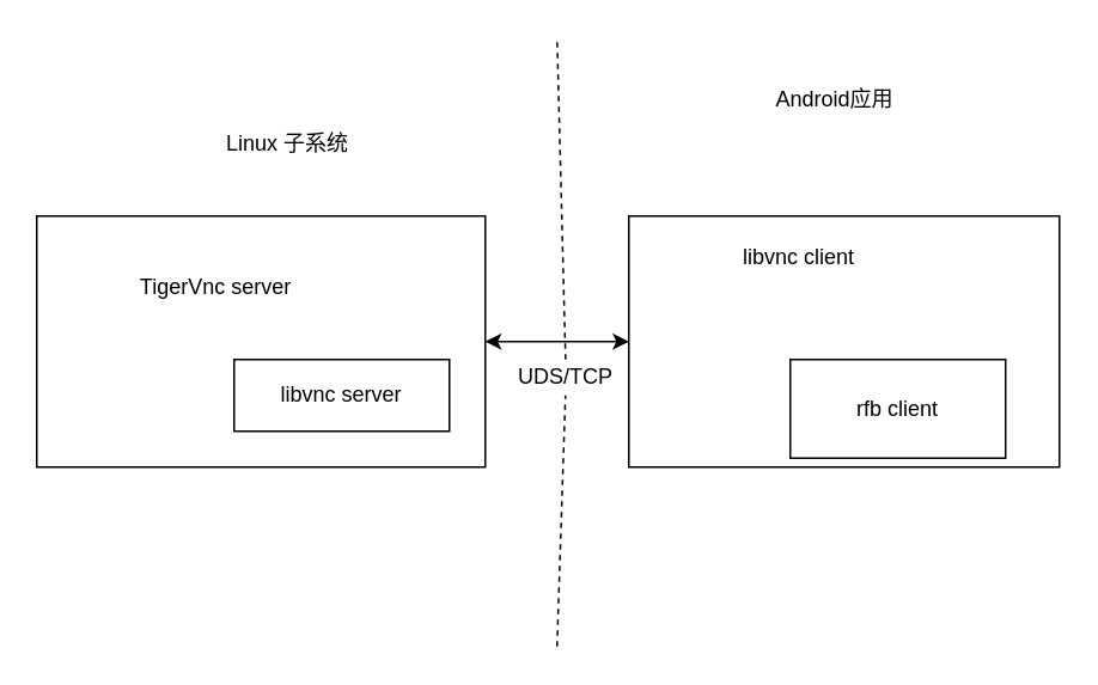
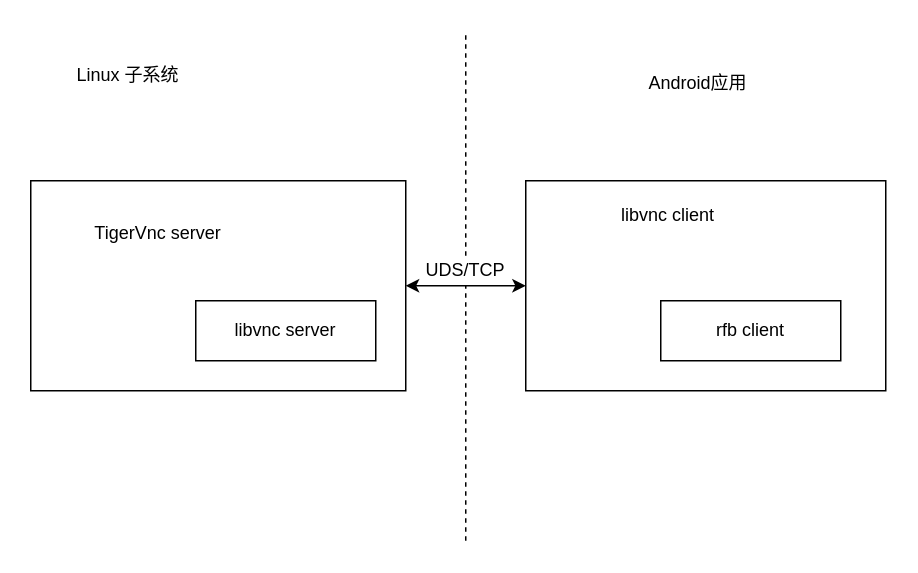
- <mxCell id="10" value="Linux 子系统" style="text;html=1;strokeColor=none;fillColor=none;align=center;verticalAlign=middle;whiteSpace=wrap;rounded=0;" vertex="1" parent="1"><mxGeometry x="110" y="70" width="100" height="20" as="geometry" /></mxCell>
+ <mxCell id="10" value="Linux 子系统" style="text;html=1;strokeColor=none;fillColor=none;align=center;verticalAlign=middle;whiteSpace=wrap;rounded=0;" vertex="1" parent="1"><mxGeometry x="35" y="40" width="100" height="20" as="geometry" /></mxCell>
- <mxCell id="5" value="TigerVnc server" style="text;html=1;strokeColor=none;fillColor=none;align=center;verticalAlign=middle;whiteSpace=wrap;rounded=0;" vertex="1" parent="1"><mxGeometry x="75" y="145" width="90" height="30" as="geometry" /></mxCell>
+ <mxCell id="5" value="TigerVnc server" style="text;html=1;strokeColor=none;fillColor=none;align=center;verticalAlign=middle;whiteSpace=wrap;rounded=0;" vertex="1" parent="1"><mxGeometry x="60" y="140" width="90" height="30" as="geometry" /></mxCell>
- <mxCell id="12" value="UDS/TCP" style="text;html=1;strokeColor=none;fillColor=none;align=center;verticalAlign=middle;whiteSpace=wrap;rounded=0;" vertex="1" parent="1"><mxGeometry x="295" y="200" width="40" height="20" as="geometry" /></mxCell>
+ <mxCell id="12" value="UDS/TCP" style="text;html=1;strokeColor=none;fillColor=none;align=center;verticalAlign=middle;whiteSpace=wrap;rounded=0;" vertex="1" parent="1"><mxGeometry x="290" y="170" width="40" height="20" as="geometry" /></mxCell>
- <mxCell id="8" value="rfb client" style="rounded=0;whiteSpace=wrap;html=1;" vertex="1" parent="1"><mxGeometry x="440" y="200" width="120" height="55" as="geometry" /></mxCell>
+ <mxCell id="8" value="rfb client" style="rounded=0;whiteSpace=wrap;html=1;" vertex="1" parent="1"><mxGeometry x="440" y="200" width="120" height="40" as="geometry" /></mxCell>
